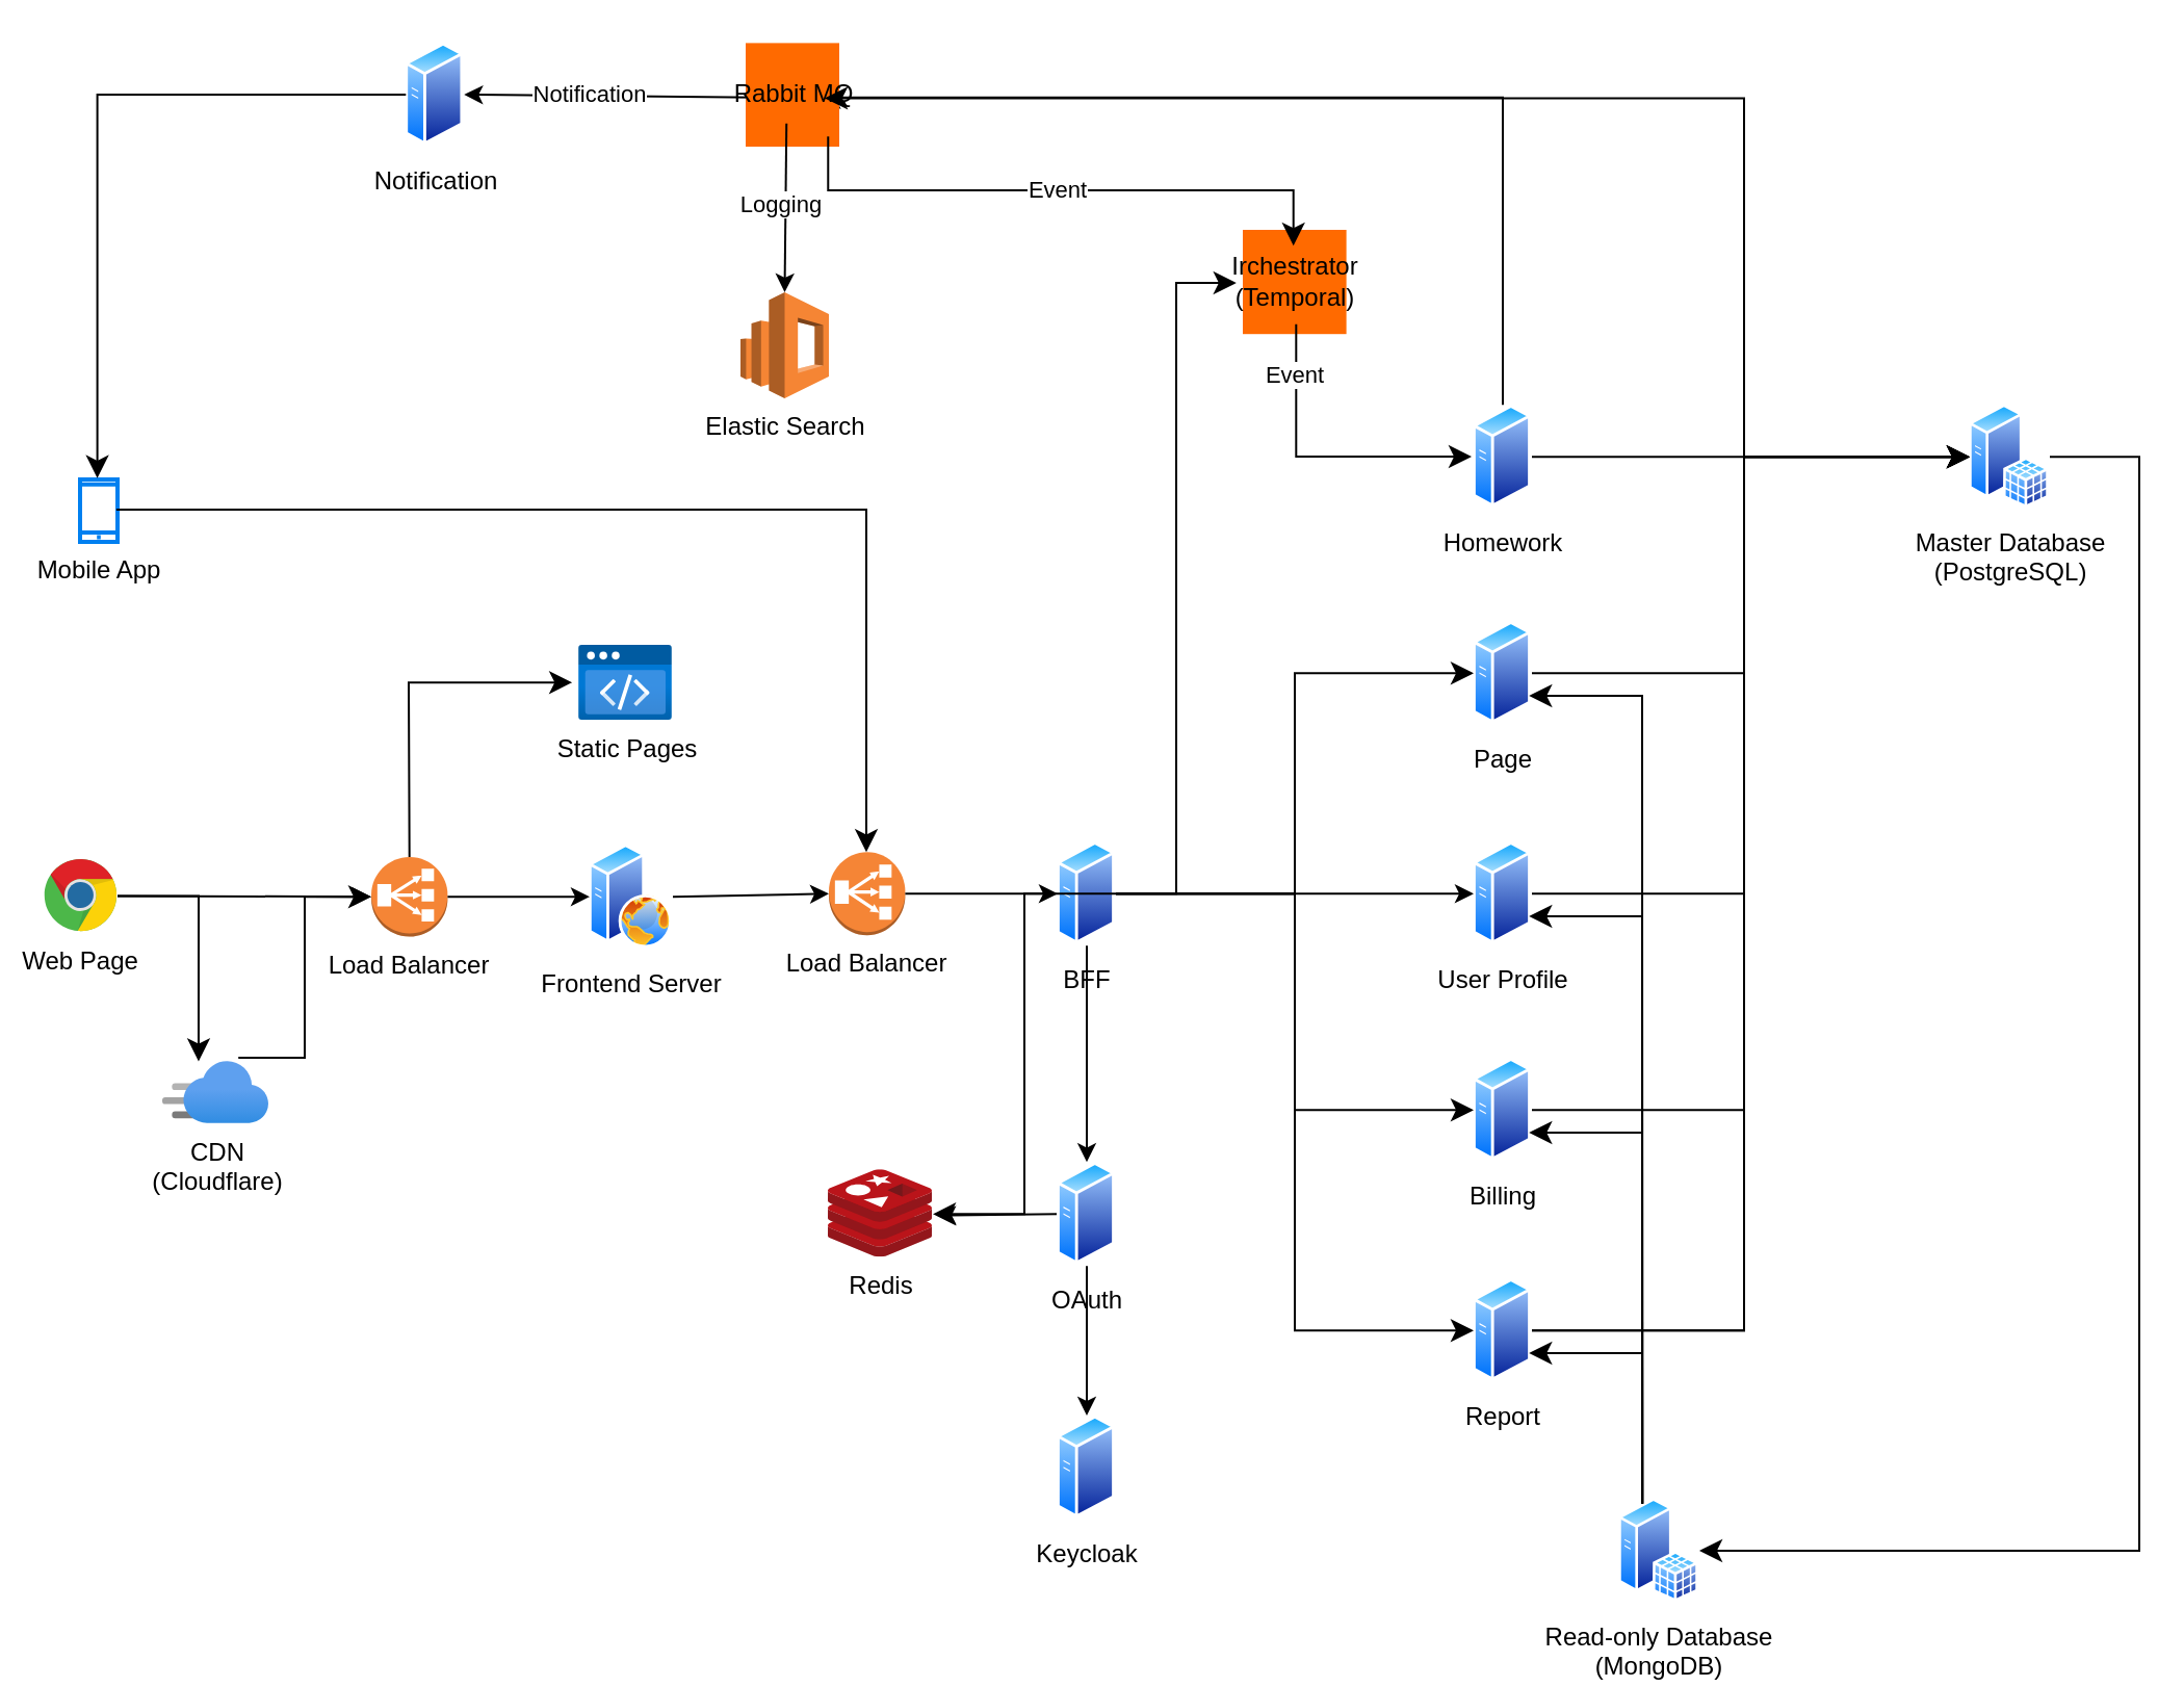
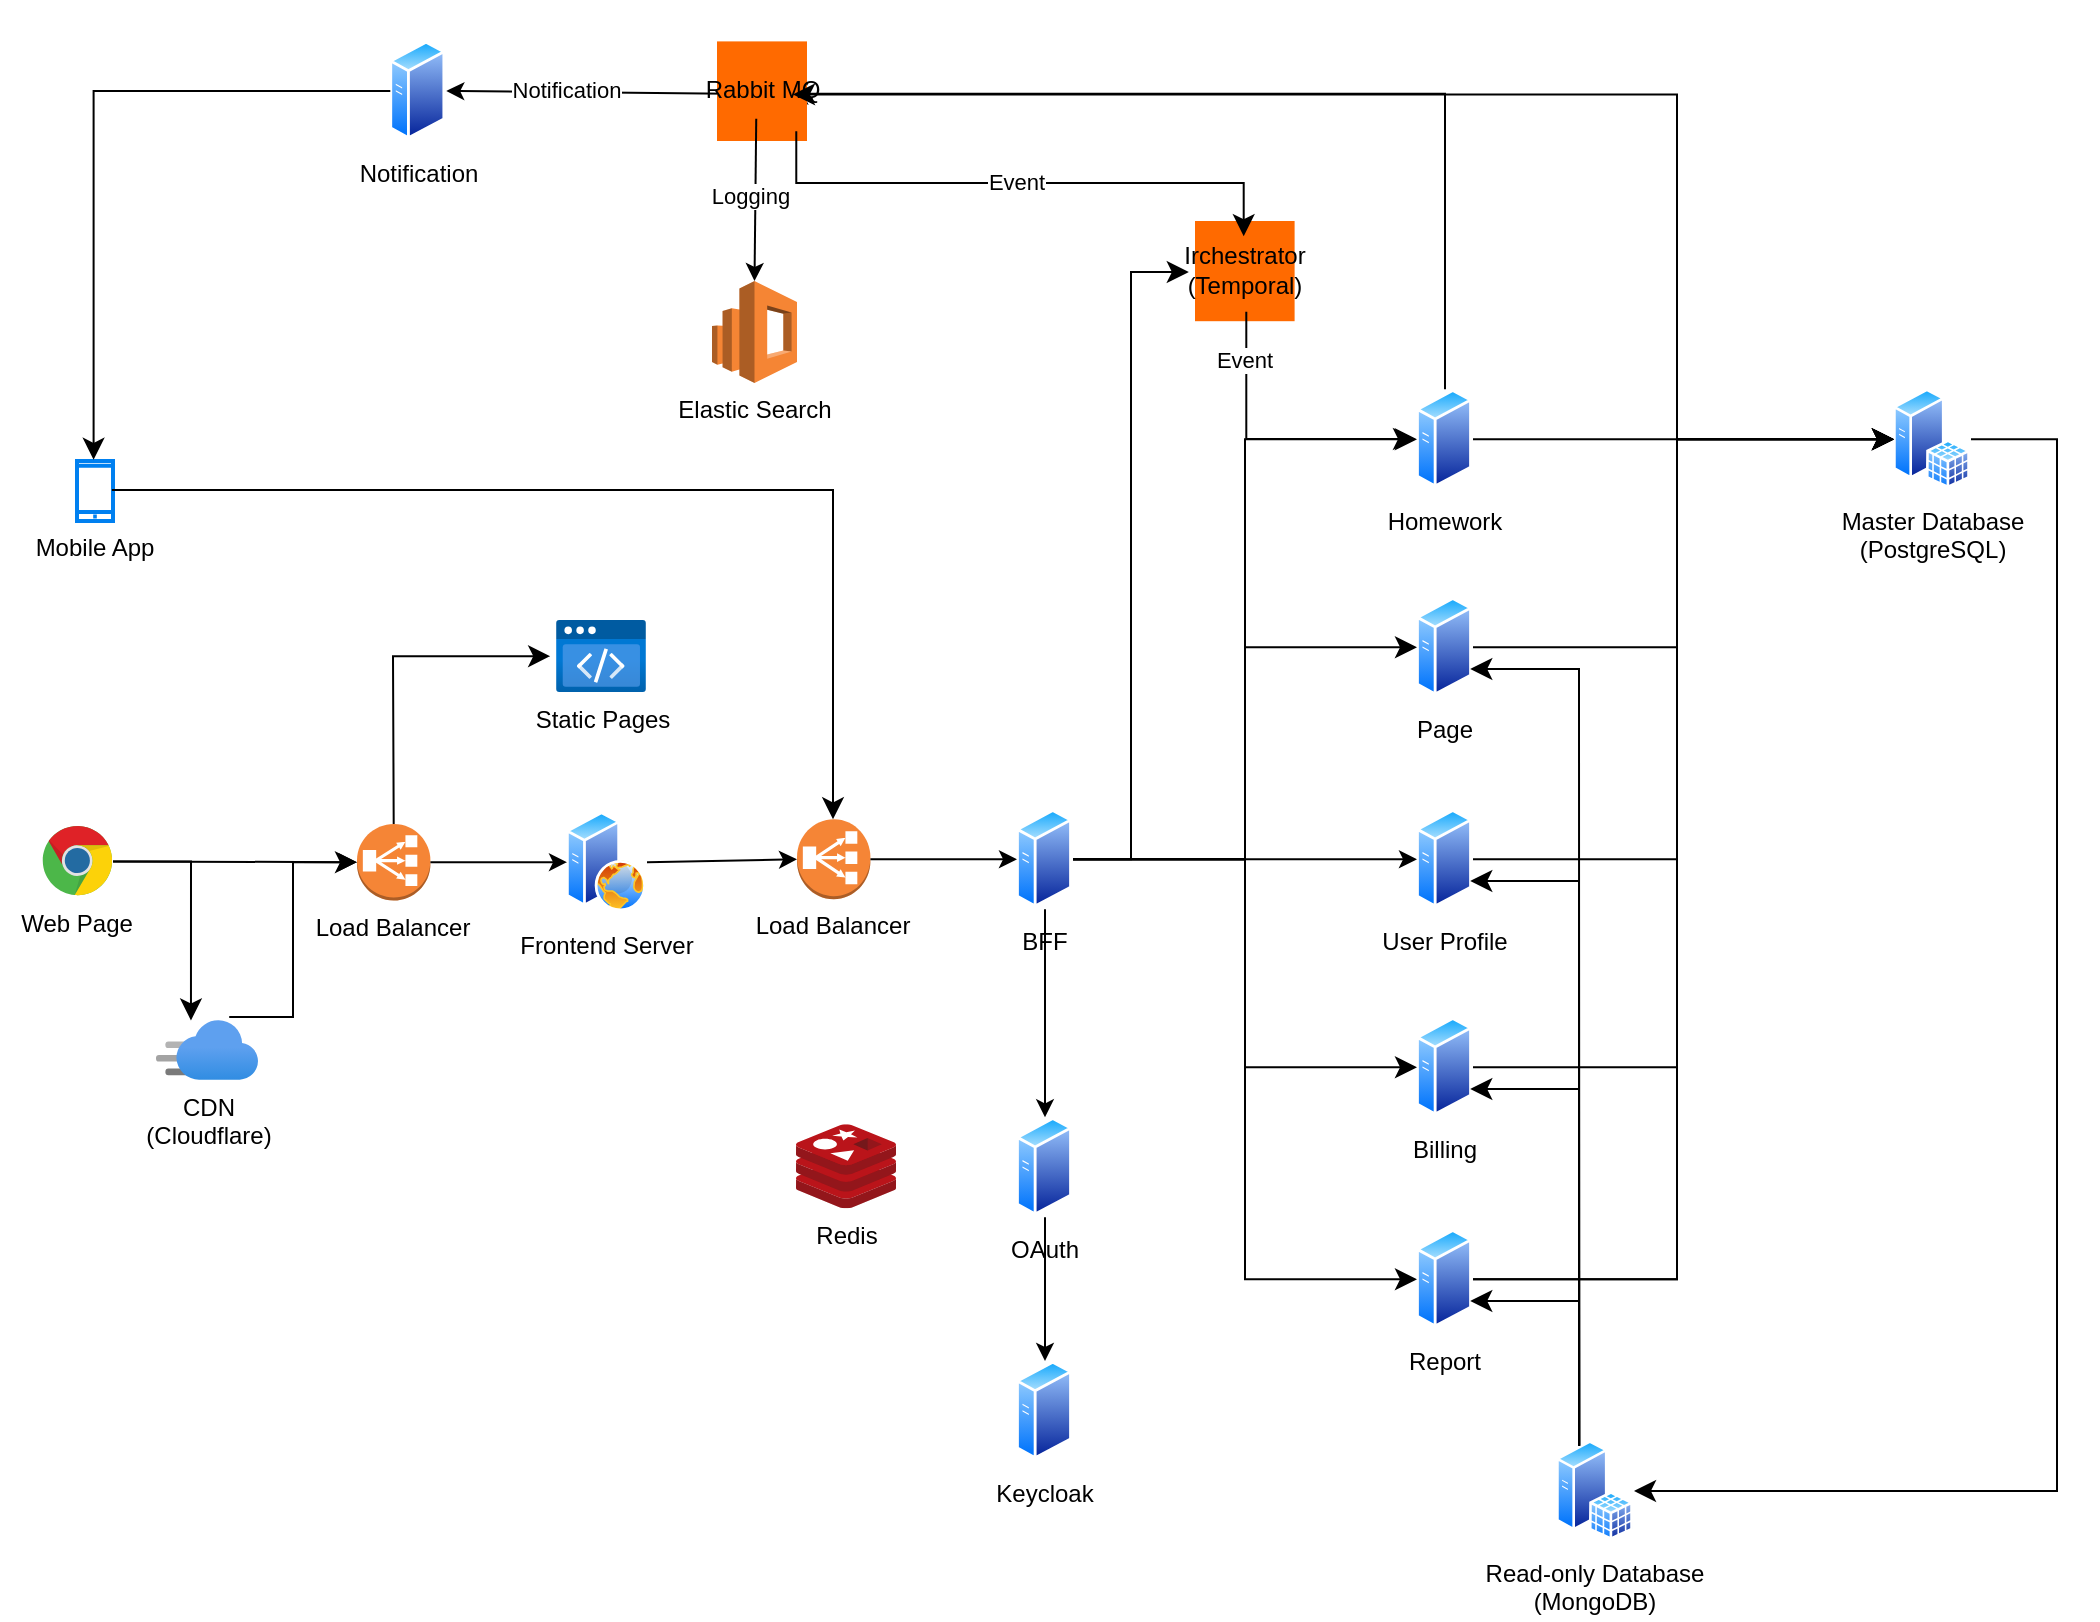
- <mxCell id="28" value="" style="edgeStyle=elbowEdgeStyle;elbow=horizontal;endArrow=classic;html=1;curved=0;rounded=0;endSize=8;startSize=8;exitX=1;exitY=0.5;exitDx=0;exitDy=0;" edge="1" parent="1" source="19" target="2"><mxGeometry width="50" height="50" relative="1" as="geometry"><mxPoint x="498" y="510" as="sourcePoint" /><mxPoint x="548" y="460" as="targetPoint" /></mxGeometry></mxCell>
+ <mxCell id="28" value="" style="edgeStyle=elbowEdgeStyle;elbow=horizontal;endArrow=classic;html=1;curved=0;rounded=0;endSize=8;startSize=8;entryX=0;entryY=0.5;entryDx=0;entryDy=0;exitX=1;exitY=0.5;exitDx=0;exitDy=0;" edge="1" parent="1" source="19" target="21"><mxGeometry width="50" height="50" relative="1" as="geometry"><mxPoint x="498" y="510" as="sourcePoint" /><mxPoint x="548" y="460" as="targetPoint" /></mxGeometry></mxCell>
- <mxCell id="40" value="" style="endArrow=classic;html=1;rounded=0;entryX=1.042;entryY=0.517;entryDx=0;entryDy=0;exitX=0;exitY=0.5;exitDx=0;exitDy=0;entryPerimeter=0;" edge="1" parent="1" source="42" target="2"><mxGeometry width="50" height="50" relative="1" as="geometry"><mxPoint x="948" y="760" as="sourcePoint" /><mxPoint x="1122" y="460" as="targetPoint" /></mxGeometry></mxCell>
